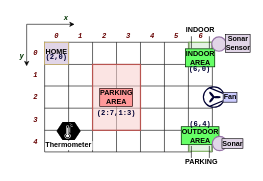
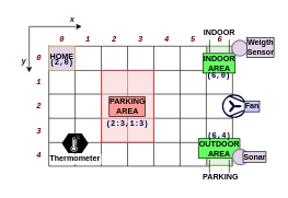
- <mxCell id="67" value="Sonar&lt;br&gt;Sensor" style="text;html=1;strokeColor=none;fillColor=none;align=center;verticalAlign=middle;whiteSpace=wrap;rounded=0;shadow=0;glass=0;labelBackgroundColor=#E1D5E7;sketch=0;fontSize=12;fontStyle=1;labelBorderColor=#000000;" parent="1" vertex="1"><mxGeometry x="377" y="62" width="40" height="20" as="geometry" /></mxCell>
+ <mxCell id="67" value="Weigth&lt;br&gt;Sensor" style="text;html=1;strokeColor=none;fillColor=none;align=center;verticalAlign=middle;whiteSpace=wrap;rounded=0;shadow=0;glass=0;labelBackgroundColor=#E1D5E7;sketch=0;fontSize=12;fontStyle=1;labelBorderColor=#000000;" parent="1" vertex="1"><mxGeometry x="377" y="62" width="40" height="20" as="geometry" /></mxCell>
- <mxCell id="82" value="(2:7,1:3)" style="text;html=1;strokeColor=none;fillColor=none;align=center;verticalAlign=middle;whiteSpace=wrap;rounded=0;fontFamily=Courier New;fontStyle=1;fontColor=#000033;" parent="1" vertex="1"><mxGeometry x="159" y="178.5" width="70" height="20" as="geometry" /></mxCell>
+ <mxCell id="82" value="(2:3,1:3)" style="text;html=1;strokeColor=none;fillColor=none;align=center;verticalAlign=middle;whiteSpace=wrap;rounded=0;fontFamily=Courier New;fontStyle=1;fontColor=#000033;" parent="1" vertex="1"><mxGeometry x="159" y="178.5" width="70" height="20" as="geometry" /></mxCell>
